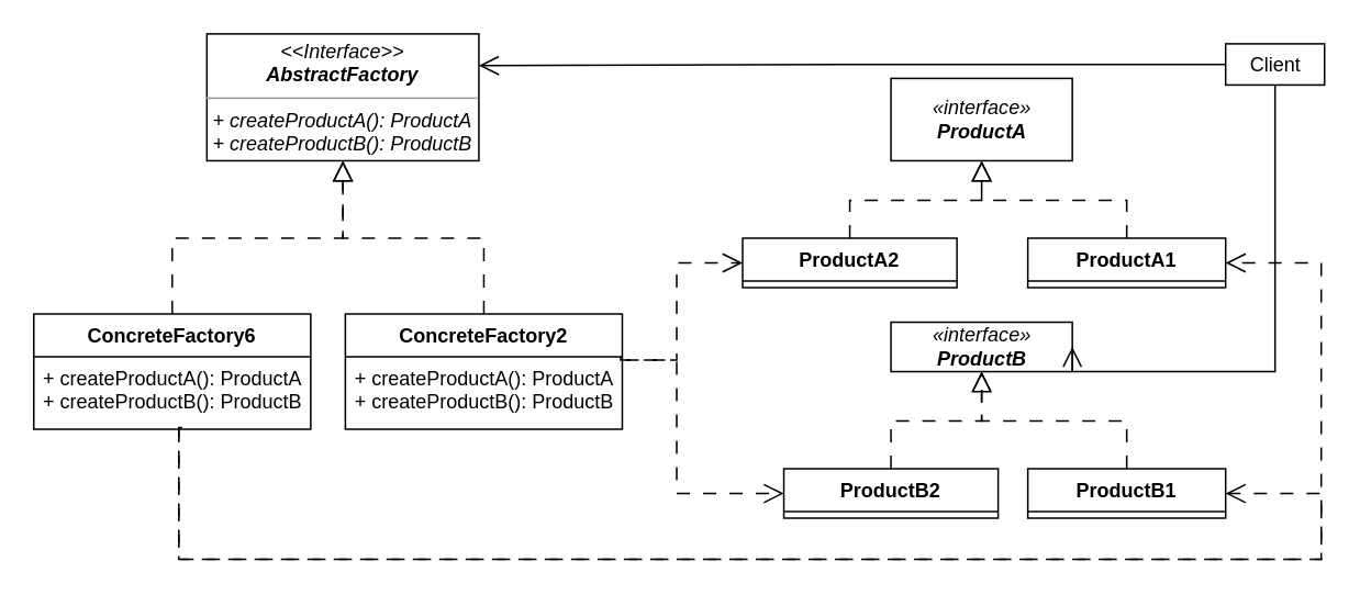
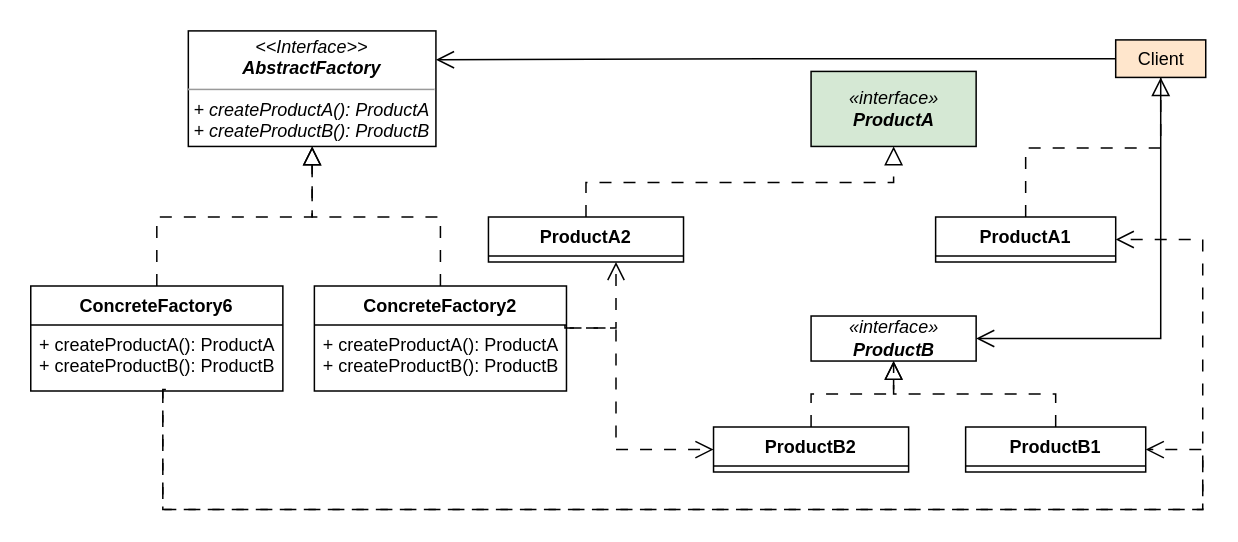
- <mxCell id="22" value="Client" style="html=1;" parent="1" vertex="1"><mxGeometry x="743" y="26" width="60" height="25" as="geometry" /></mxCell>
+ <mxCell id="22" value="Client" style="html=1;fillColor=#ffe6cc;" parent="1" vertex="1"><mxGeometry x="743" y="26" width="60" height="25" as="geometry" /></mxCell>
- <mxCell id="4" value="&lt;i&gt;«interface»&lt;br&gt;&lt;b&gt;ProductA&lt;/b&gt;&lt;/i&gt;" style="html=1;" parent="1" vertex="1"><mxGeometry x="540" y="47" width="110" height="50" as="geometry" /></mxCell>
+ <mxCell id="4" value="&lt;i&gt;«interface»&lt;br&gt;&lt;b&gt;ProductA&lt;/b&gt;&lt;/i&gt;" style="html=1;fillColor=#d5e8d4;" parent="1" vertex="1"><mxGeometry x="540" y="47" width="110" height="50" as="geometry" /></mxCell>
- <mxCell id="18" value="" style="endArrow=block;dashed=1;endFill=0;endSize=10;html=1;rounded=0;exitX=0.5;exitY=0;exitDx=0;exitDy=0;entryX=0.5;entryY=1;entryDx=0;entryDy=0;dashPattern=8 8;edgeStyle=elbowEdgeStyle;elbow=vertical;" parent="1" source="11" target="4" edge="1"><mxGeometry width="160" relative="1" as="geometry"><mxPoint x="678" y="136" as="sourcePoint" /><mxPoint x="594.5" y="72" as="targetPoint" /></mxGeometry></mxCell>
+ <mxCell id="18" value="" style="endArrow=block;dashed=1;endFill=0;endSize=10;html=1;rounded=0;exitX=0.5;exitY=0;exitDx=0;exitDy=0;dashPattern=8 8;edgeStyle=elbowEdgeStyle;elbow=vertical;" parent="1" source="11" target="22" edge="1"><mxGeometry width="160" relative="1" as="geometry"><mxPoint x="678" y="136" as="sourcePoint" /><mxPoint x="594.5" y="72" as="targetPoint" /></mxGeometry></mxCell>
- <mxCell id="10" value="ProductA2" style="swimlane;fontStyle=1;align=center;verticalAlign=top;childLayout=stackLayout;horizontal=1;startSize=26;horizontalStack=0;resizeParent=1;resizeParentMax=0;resizeLast=0;collapsible=1;marginBottom=0;" parent="1" vertex="1"><mxGeometry x="450" y="144" width="130" height="30" as="geometry" /></mxCell>
+ <mxCell id="10" value="ProductA2" style="swimlane;fontStyle=1;align=center;verticalAlign=top;childLayout=stackLayout;horizontal=1;startSize=26;horizontalStack=0;resizeParent=1;resizeParentMax=0;resizeLast=0;collapsible=1;marginBottom=0;" parent="1" vertex="1"><mxGeometry x="325" y="144" width="130" height="30" as="geometry" /></mxCell>
- <mxCell id="12" value="&lt;i&gt;«interface»&lt;br&gt;&lt;b&gt;ProductB&lt;/b&gt;&lt;/i&gt;" style="html=1;" parent="1" vertex="1"><mxGeometry x="540" y="195" width="110" height="30" as="geometry" /></mxCell>
+ <mxCell id="12" value="&lt;i&gt;«interface»&lt;br&gt;&lt;b&gt;ProductB&lt;/b&gt;&lt;/i&gt;" style="html=1;" parent="1" vertex="1"><mxGeometry x="540" y="210" width="110" height="30" as="geometry" /></mxCell>
- <mxCell id="14" value="ProductB1" style="swimlane;fontStyle=1;align=center;verticalAlign=top;childLayout=stackLayout;horizontal=1;startSize=26;horizontalStack=0;resizeParent=1;resizeParentMax=0;resizeLast=0;collapsible=1;marginBottom=0;" parent="1" vertex="1"><mxGeometry x="623" y="284" width="120" height="30" as="geometry" /></mxCell>
+ <mxCell id="14" value="ProductB1" style="swimlane;fontStyle=1;align=center;verticalAlign=top;childLayout=stackLayout;horizontal=1;startSize=26;horizontalStack=0;resizeParent=1;resizeParentMax=0;resizeLast=0;collapsible=1;marginBottom=0;" parent="1" vertex="1"><mxGeometry x="643" y="284" width="120" height="30" as="geometry" /></mxCell>
